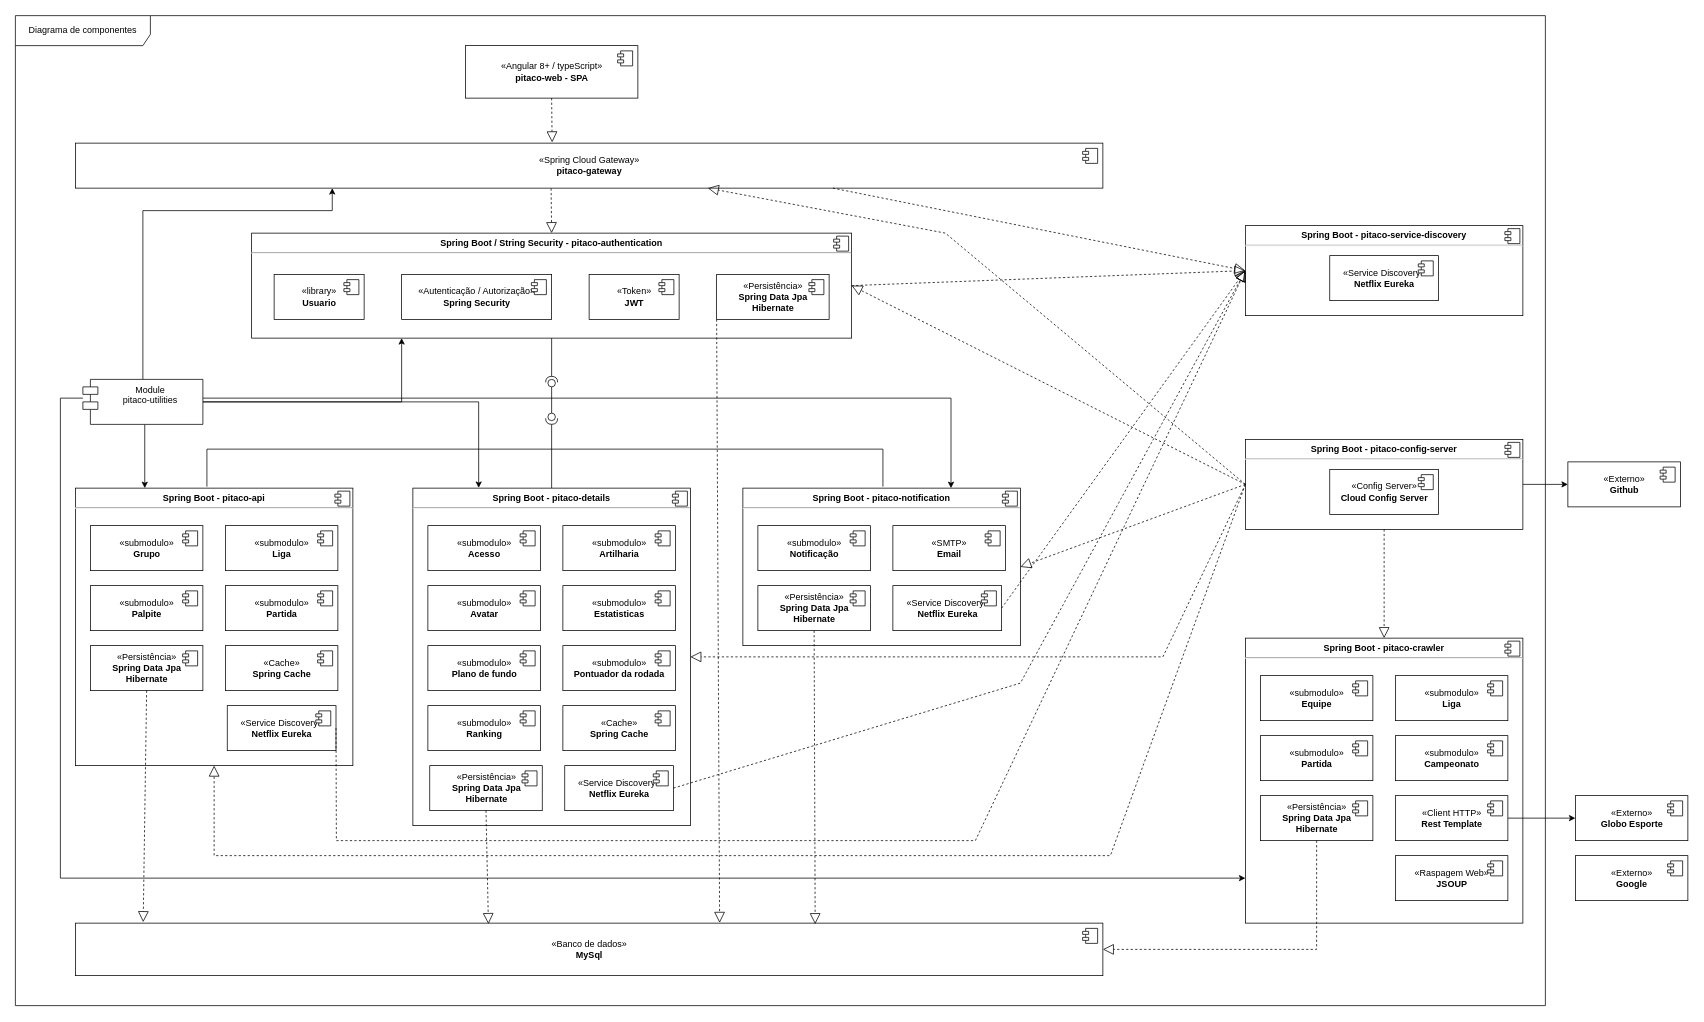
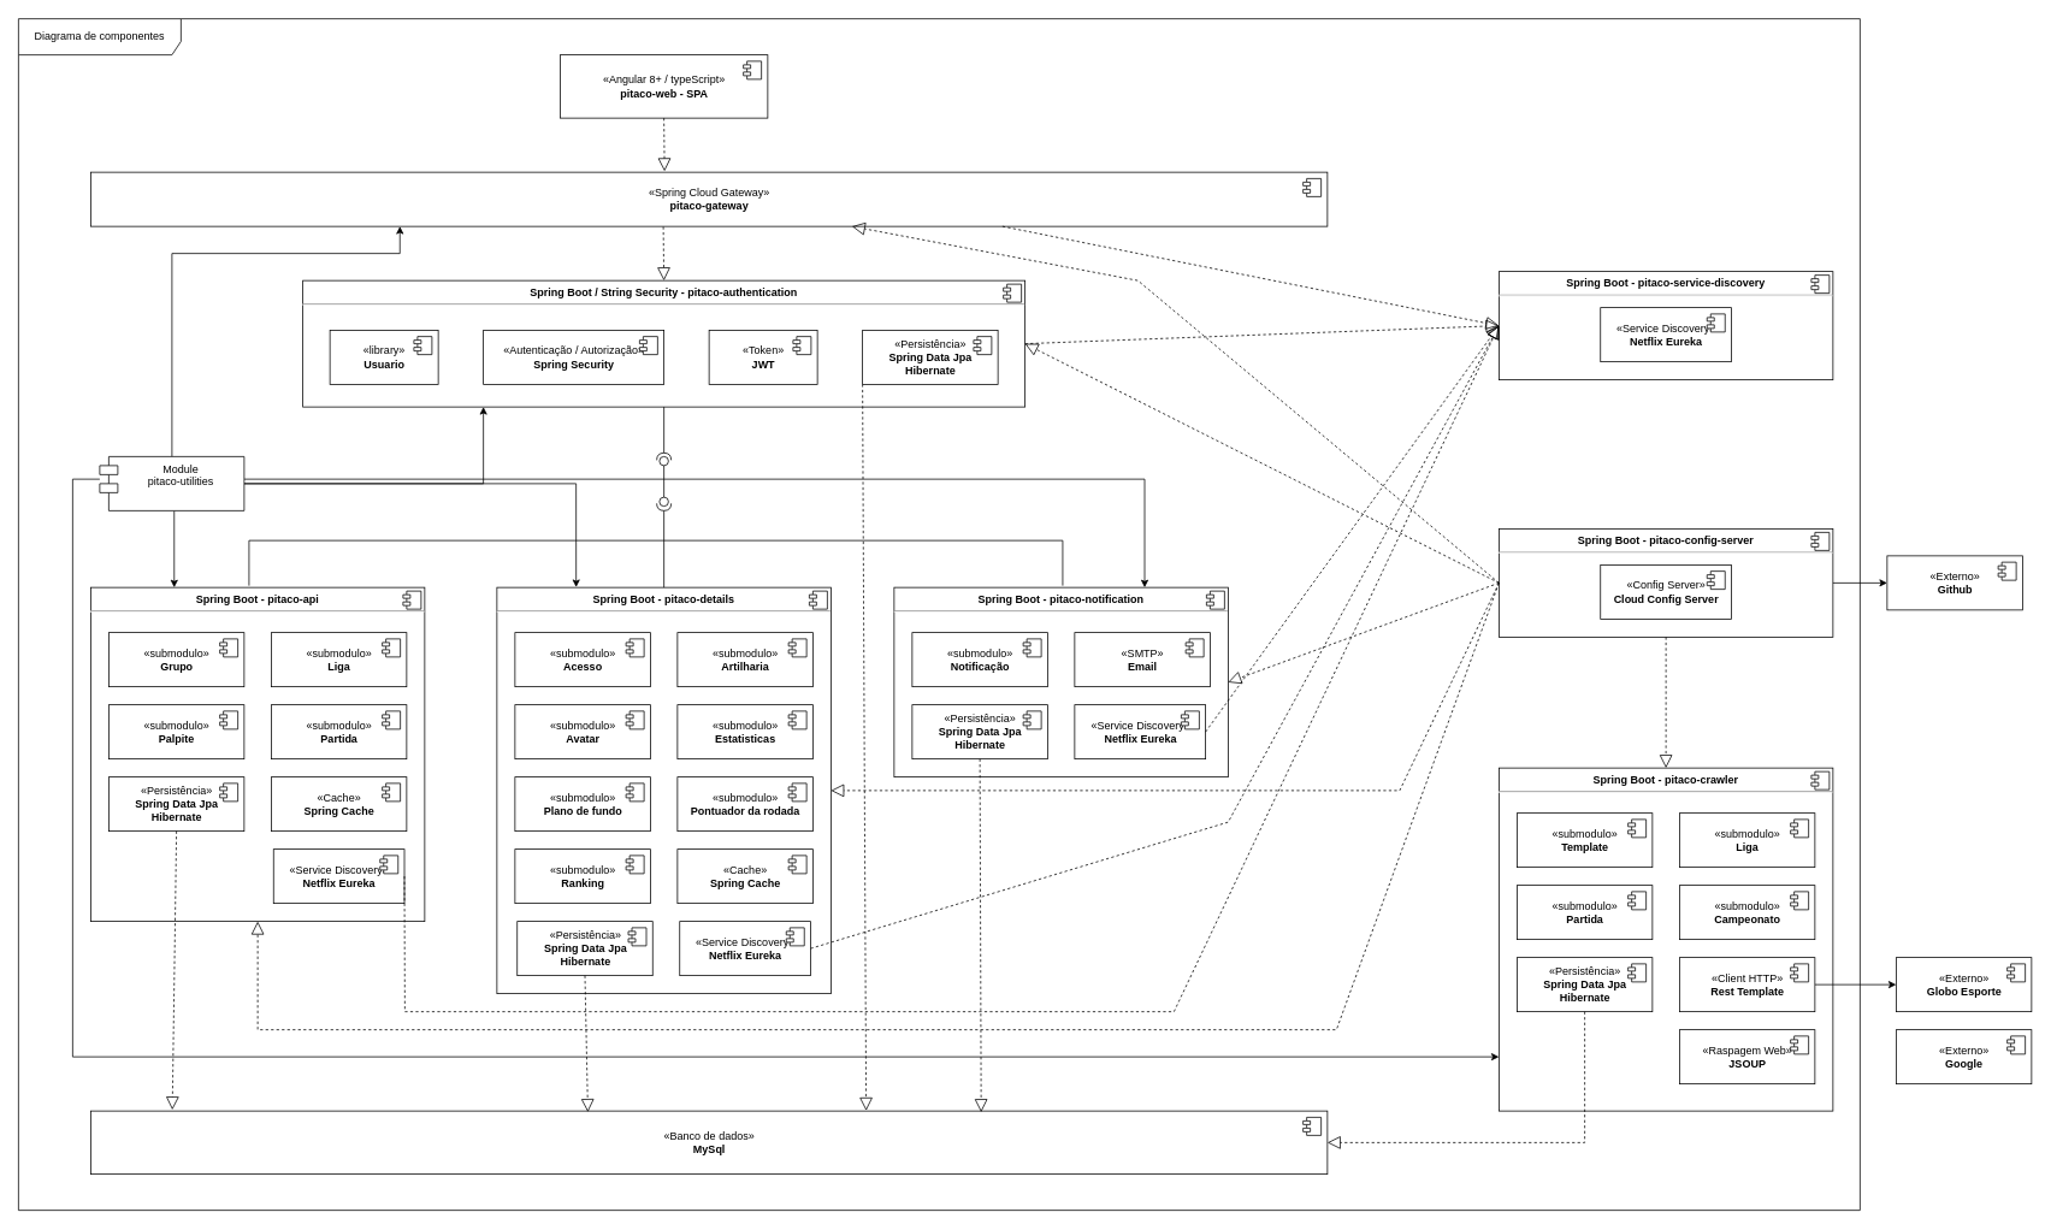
- <mxCell id="110" value="«submodulo»&lt;br&gt;&lt;b&gt;Equipe&lt;/b&gt;" style="html=1;dropTarget=0;" vertex="1" parent="1"><mxGeometry x="1680" y="900" width="150" height="60" as="geometry" /></mxCell>
+ <mxCell id="110" value="«submodulo»&lt;br&gt;&lt;b&gt;Template&lt;/b&gt;" style="html=1;dropTarget=0;" vertex="1" parent="1"><mxGeometry x="1680" y="900" width="150" height="60" as="geometry" /></mxCell>
